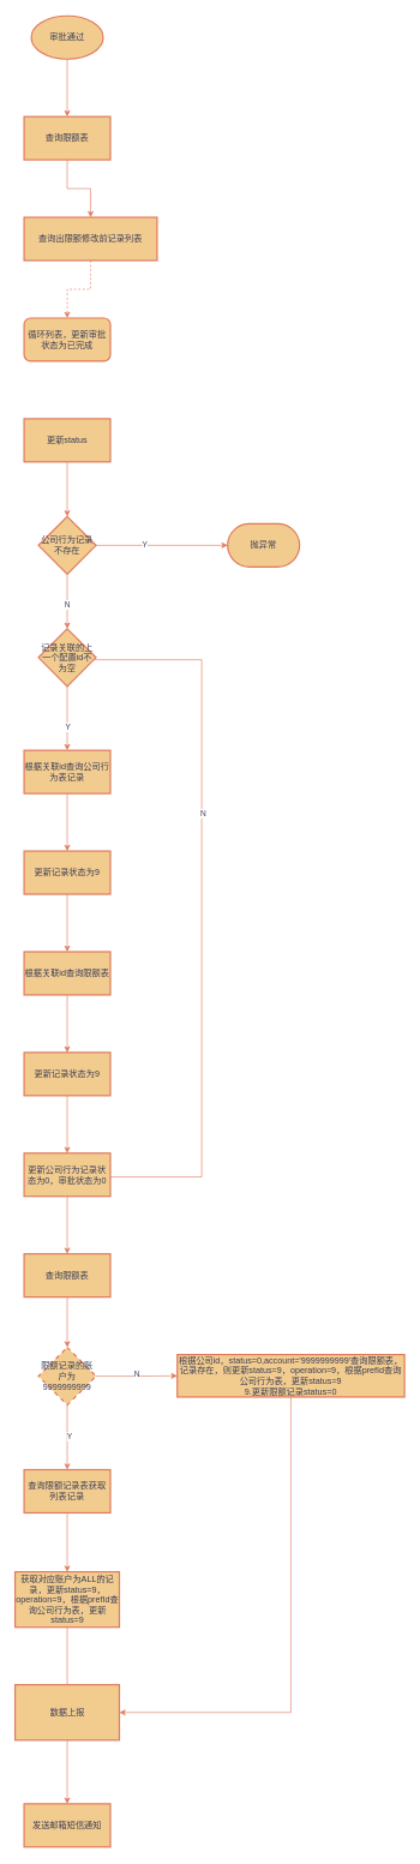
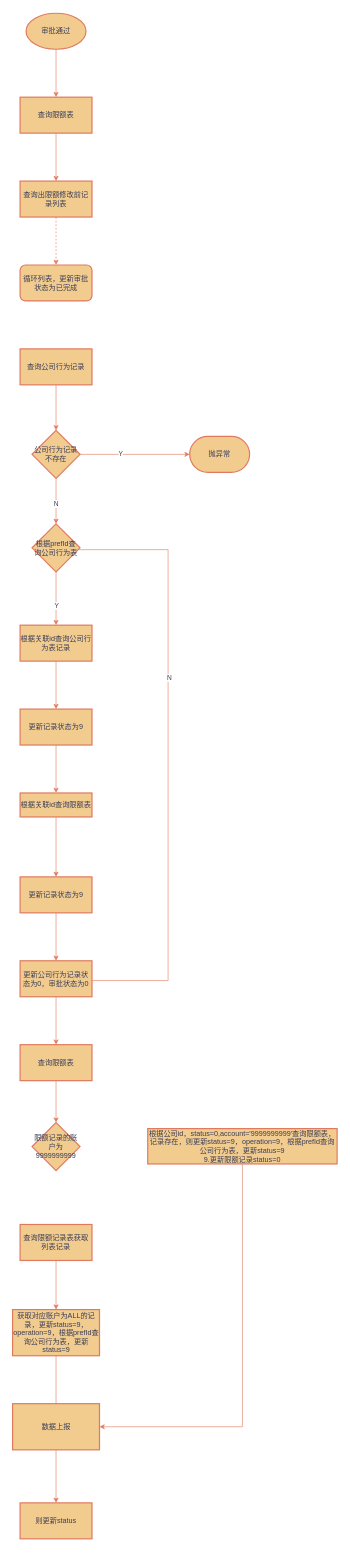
- <mxCell id="20" value="查询出限额修改前记录列表" style="whiteSpace=wrap;html=1;fillColor=#F2CC8F;strokeColor=#E07A5F;fontColor=#393C56;strokeWidth=2;labelBackgroundColor=none;" vertex="1" parent="1"><mxGeometry x="33" y="300" width="185" height="60" as="geometry" /></mxCell>
+ <mxCell id="20" value="查询出限额修改前记录列表" style="whiteSpace=wrap;html=1;fillColor=#F2CC8F;strokeColor=#E07A5F;fontColor=#393C56;strokeWidth=2;labelBackgroundColor=none;" vertex="1" parent="1"><mxGeometry x="33" y="300" width="120" height="60" as="geometry" /></mxCell>
- <mxCell id="23" value="更新status" style="whiteSpace=wrap;html=1;fillColor=#F2CC8F;strokeColor=#E07A5F;fontColor=#393C56;strokeWidth=2;labelBackgroundColor=none;" vertex="1" parent="1"><mxGeometry x="33" y="580" width="120" height="60" as="geometry" /></mxCell>
+ <mxCell id="23" value="查询公司行为记录" style="whiteSpace=wrap;html=1;fillColor=#F2CC8F;strokeColor=#E07A5F;fontColor=#393C56;strokeWidth=2;labelBackgroundColor=none;" vertex="1" parent="1"><mxGeometry x="33" y="580" width="120" height="60" as="geometry" /></mxCell>
- <mxCell id="16" value="记录关联的上一个配置id不为空" style="rhombus;whiteSpace=wrap;html=1;fillColor=#F2CC8F;strokeColor=#E07A5F;fontColor=#393C56;strokeWidth=2;labelBackgroundColor=none;" vertex="1" parent="1"><mxGeometry x="53" y="872" width="80" height="80" as="geometry" /></mxCell>
+ <mxCell id="16" value="根据prefId查询公司行为表" style="rhombus;whiteSpace=wrap;html=1;fillColor=#F2CC8F;strokeColor=#E07A5F;fontColor=#393C56;strokeWidth=2;labelBackgroundColor=none;" vertex="1" parent="1"><mxGeometry x="53" y="872" width="80" height="80" as="geometry" /></mxCell>
- <mxCell id="27" value="根据关联id查询限额表" style="whiteSpace=wrap;html=1;fillColor=#F2CC8F;strokeColor=#E07A5F;fontColor=#393C56;strokeWidth=2;labelBackgroundColor=none;" vertex="1" parent="1"><mxGeometry x="33" y="1321" width="120" height="60" as="geometry" /></mxCell>
+ <mxCell id="27" value="根据关联id查询限额表" style="whiteSpace=wrap;html=1;fillColor=#F2CC8F;strokeColor=#E07A5F;fontColor=#393C56;strokeWidth=2;labelBackgroundColor=none;" vertex="1" parent="1"><mxGeometry x="33" y="1321" width="120" height="40" as="geometry" /></mxCell>
- <mxCell id="38" value="限额记录的账户为9999999999" style="rhombus;whiteSpace=wrap;html=1;fillColor=#F2CC8F;strokeColor=#E07A5F;fontColor=#393C56;strokeWidth=2;labelBackgroundColor=none;dashed=1;" vertex="1" parent="1"><mxGeometry x="53" y="1871" width="80" height="80" as="geometry" /></mxCell>
+ <mxCell id="38" value="限额记录的账户为9999999999" style="rhombus;whiteSpace=wrap;html=1;fillColor=#F2CC8F;strokeColor=#E07A5F;fontColor=#393C56;strokeWidth=2;labelBackgroundColor=none;" vertex="1" parent="1"><mxGeometry x="53" y="1871" width="80" height="80" as="geometry" /></mxCell>
- <mxCell id="36" value="" style="edgeStyle=orthogonalEdgeStyle;rounded=0;orthogonalLoop=1;jettySize=auto;html=1;strokeColor=#E07A5F;fontColor=#393C56;fillColor=#F2CC8F;" edge="1" parent="1" source="38" target="44"><mxGeometry relative="1" as="geometry" /></mxCell>
- <mxCell id="37" value="N" style="edgeLabel;html=1;align=center;verticalAlign=middle;resizable=0;points=[];strokeColor=#E07A5F;fontColor=#393C56;fillColor=#F2CC8F;" vertex="1" connectable="0" parent="36"><mxGeometry x="0.004" y="4" relative="1" as="geometry"><mxPoint y="1" as="offset" /></mxGeometry></mxCell>
- <mxCell id="34" value="" style="edgeStyle=orthogonalEdgeStyle;rounded=0;orthogonalLoop=1;jettySize=auto;html=1;strokeColor=#E07A5F;fontColor=#393C56;fillColor=#F2CC8F;" edge="1" parent="1" source="38" target="40"><mxGeometry relative="1" as="geometry" /></mxCell>
- <mxCell id="35" value="Y" style="edgeLabel;html=1;align=center;verticalAlign=middle;resizable=0;points=[];strokeColor=#E07A5F;fontColor=#393C56;fillColor=#F2CC8F;" vertex="1" connectable="0" parent="34"><mxGeometry x="-0.044" y="2" relative="1" as="geometry"><mxPoint as="offset" /></mxGeometry></mxCell>
- <mxCell id="47" value="发送邮箱短信通知" style="whiteSpace=wrap;html=1;fillColor=#F2CC8F;strokeColor=#E07A5F;fontColor=#393C56;strokeWidth=2;labelBackgroundColor=none;" vertex="1" parent="1"><mxGeometry x="33" y="2505.5" width="120" height="60" as="geometry" /></mxCell>
+ <mxCell id="47" value="则更新status" style="whiteSpace=wrap;html=1;fillColor=#F2CC8F;strokeColor=#E07A5F;fontColor=#393C56;strokeWidth=2;labelBackgroundColor=none;" vertex="1" parent="1"><mxGeometry x="33" y="2505.5" width="120" height="60" as="geometry" /></mxCell>
